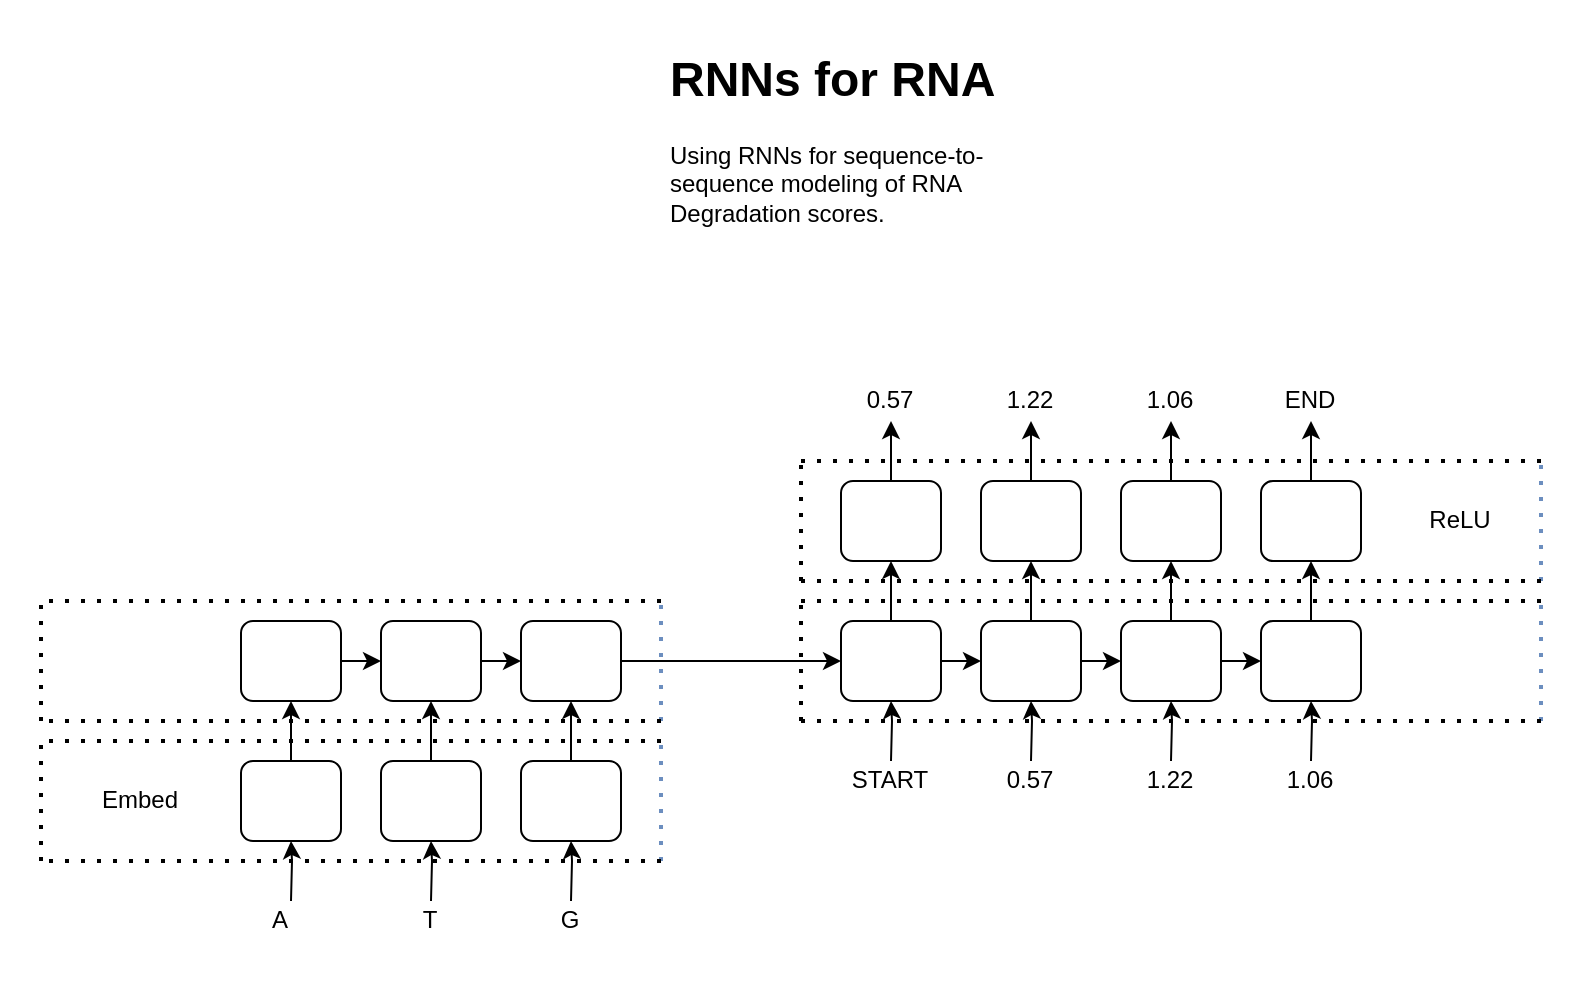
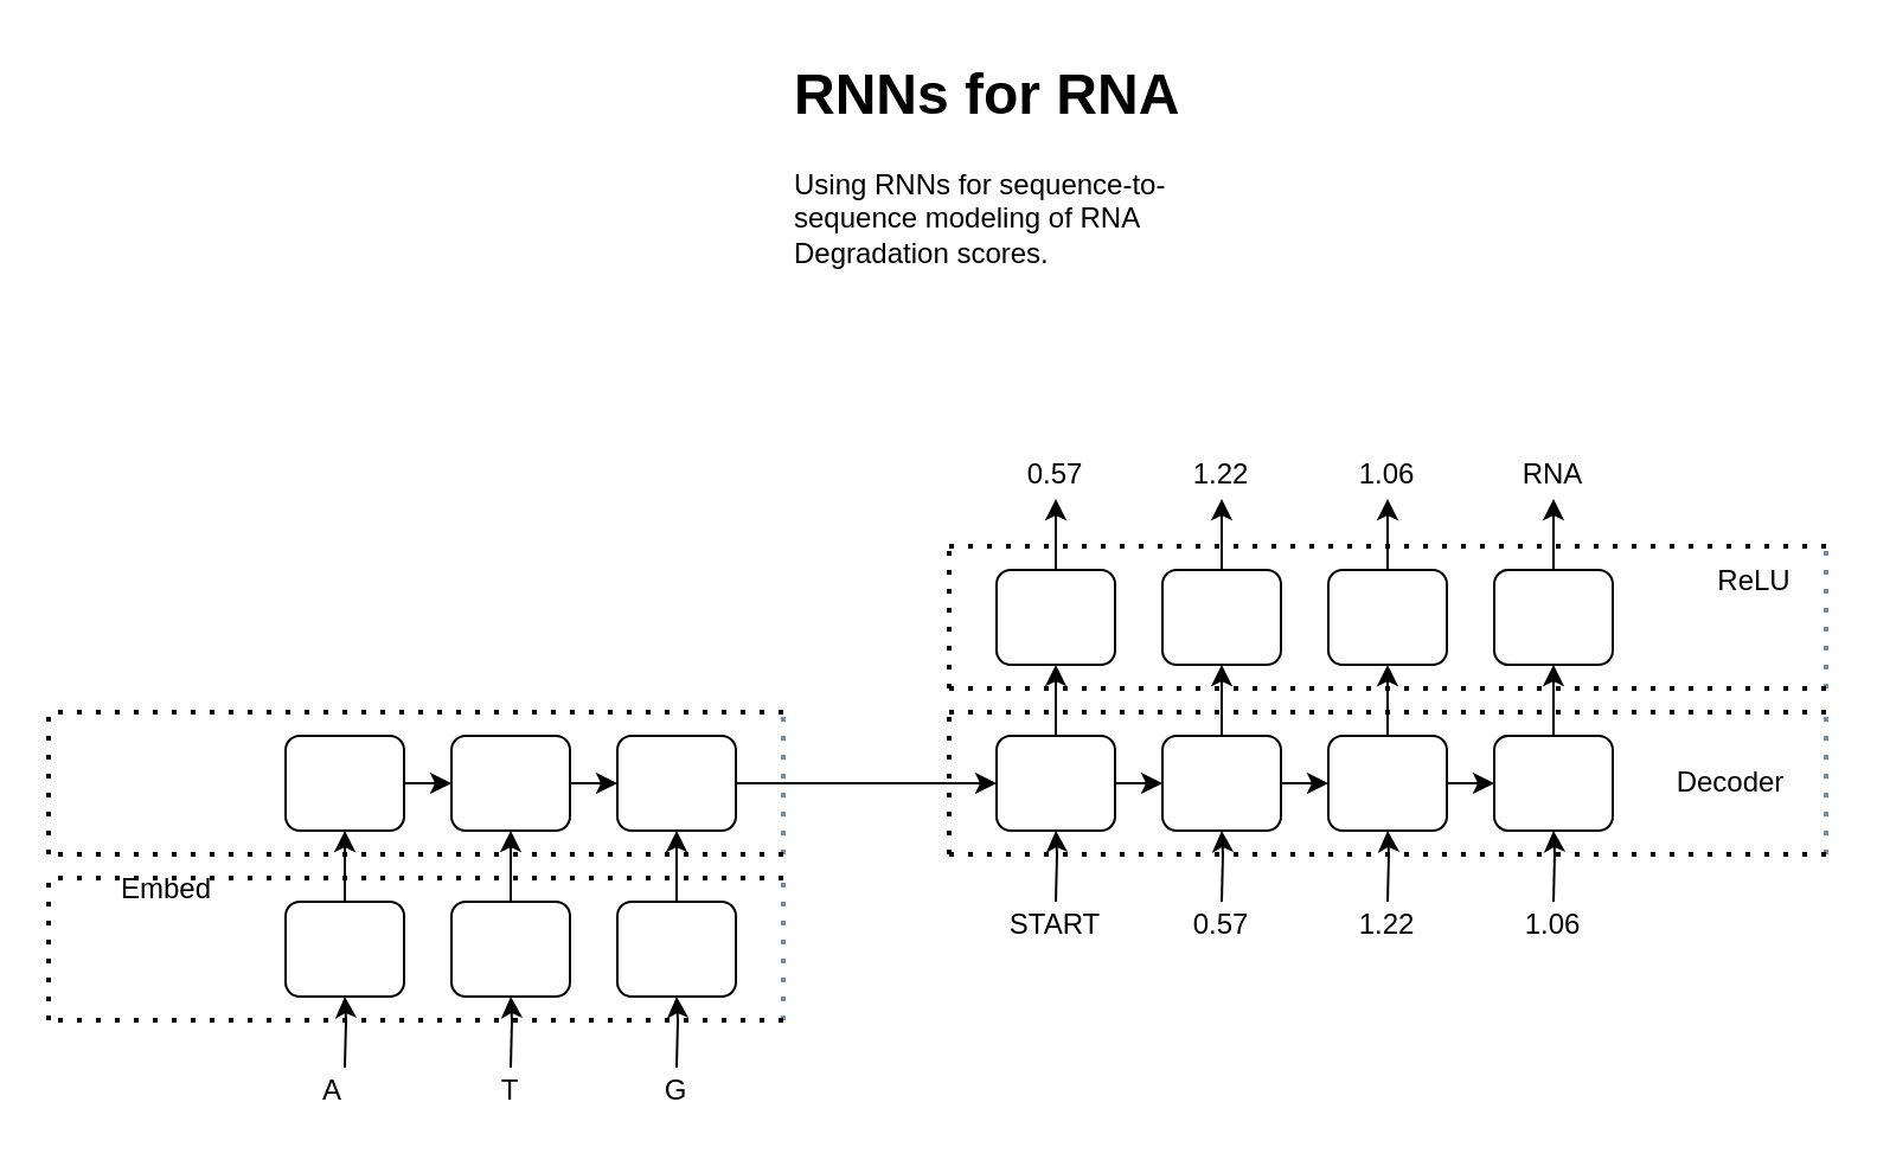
- <mxCell id="69" value="END" style="text;html=1;strokeColor=none;fillColor=none;align=center;verticalAlign=middle;whiteSpace=wrap;rounded=0;" vertex="1" parent="1"><mxGeometry x="635" y="190" width="40" height="20" as="geometry" /></mxCell>
+ <mxCell id="69" value="RNA" style="text;html=1;strokeColor=none;fillColor=none;align=center;verticalAlign=middle;whiteSpace=wrap;rounded=0;" vertex="1" parent="1"><mxGeometry x="635" y="190" width="40" height="20" as="geometry" /></mxCell>
- <mxCell id="55" value="ReLU" style="text;html=1;strokeColor=none;fillColor=none;align=center;verticalAlign=middle;whiteSpace=wrap;rounded=0;" vertex="1" parent="1"><mxGeometry x="690" y="250" width="80" height="20" as="geometry" /></mxCell>
+ <mxCell id="55" value="ReLU" style="text;html=1;strokeColor=none;fillColor=none;align=center;verticalAlign=middle;whiteSpace=wrap;rounded=0;" vertex="1" parent="1"><mxGeometry x="700" y="235" width="80" height="20" as="geometry" /></mxCell>
+ <mxCell id="49" value="Decoder" style="text;html=1;strokeColor=none;fillColor=none;align=center;verticalAlign=middle;whiteSpace=wrap;rounded=0;" vertex="1" parent="1"><mxGeometry x="690" y="320" width="80" height="20" as="geometry" /></mxCell>
- <mxCell id="14" value="Embed" style="text;html=1;strokeColor=none;fillColor=none;align=center;verticalAlign=middle;whiteSpace=wrap;rounded=0;" vertex="1" parent="1"><mxGeometry x="30" y="390" width="80" height="20" as="geometry" /></mxCell>
+ <mxCell id="14" value="Embed" style="text;html=1;strokeColor=none;fillColor=none;align=center;verticalAlign=middle;whiteSpace=wrap;rounded=0;" vertex="1" parent="1"><mxGeometry x="30" y="365" width="80" height="20" as="geometry" /></mxCell>
